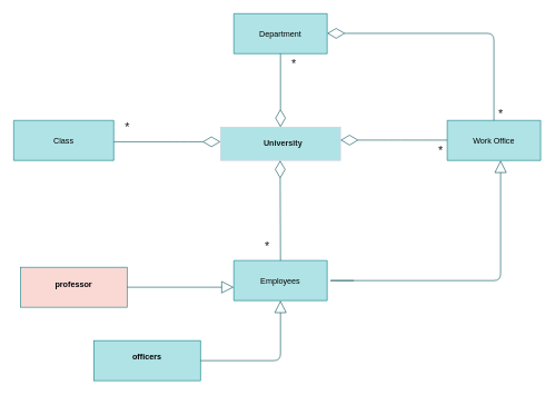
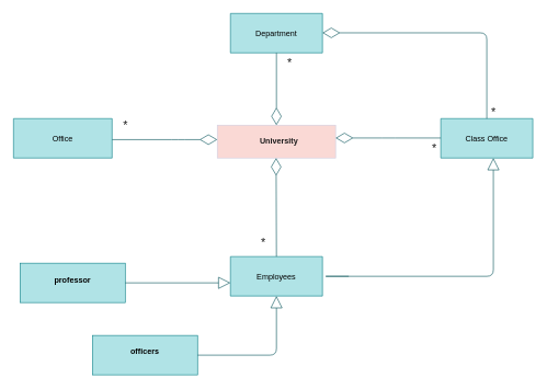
- <mxCell id="4" value="Class" style="swimlane;fontStyle=0;childLayout=stackLayout;horizontal=1;startSize=60;fillColor=#b0e3e6;horizontalStack=0;resizeParent=1;resizeParentMax=0;resizeLast=0;collapsible=1;marginBottom=0;rounded=0;sketch=0;strokeColor=#0e8088;" parent="1" vertex="1"><mxGeometry x="20" y="180" width="150" height="60" as="geometry" /></mxCell>
+ <mxCell id="4" value="Office" style="swimlane;fontStyle=0;childLayout=stackLayout;horizontal=1;startSize=60;fillColor=#b0e3e6;horizontalStack=0;resizeParent=1;resizeParentMax=0;resizeLast=0;collapsible=1;marginBottom=0;rounded=0;sketch=0;strokeColor=#0e8088;" parent="1" vertex="1"><mxGeometry x="20" y="180" width="150" height="60" as="geometry" /></mxCell>
- <mxCell id="3" value="Work Office" style="swimlane;fontStyle=0;childLayout=stackLayout;horizontal=1;startSize=60;horizontalStack=0;resizeParent=1;resizeParentMax=0;resizeLast=0;collapsible=1;marginBottom=0;rounded=0;sketch=0;fillColor=#b0e3e6;strokeColor=#0e8088;" parent="1" vertex="1"><mxGeometry x="670" y="180" width="140" height="60" as="geometry" /></mxCell>
+ <mxCell id="3" value="Class Office" style="swimlane;fontStyle=0;childLayout=stackLayout;horizontal=1;startSize=60;horizontalStack=0;resizeParent=1;resizeParentMax=0;resizeLast=0;collapsible=1;marginBottom=0;rounded=0;sketch=0;fillColor=#b0e3e6;strokeColor=#0e8088;" parent="1" vertex="1"><mxGeometry x="670" y="180" width="140" height="60" as="geometry" /></mxCell>
- <mxCell id="2" value="&lt;p style=&quot;margin: 0px ; margin-top: 4px ; text-align: center ; text-decoration: underline&quot;&gt;&lt;/p&gt;&lt;p style=&quot;text-align: center ; margin: 0px 0px 0px 8px&quot;&gt;&lt;b&gt;&lt;br&gt;&lt;/b&gt;&lt;/p&gt;&lt;p style=&quot;text-align: center ; margin: 0px 0px 0px 8px&quot;&gt;&lt;b&gt;University&lt;/b&gt;&lt;br&gt;&lt;/p&gt;&lt;p style=&quot;margin: 0px ; margin-left: 8px&quot;&gt;&lt;br&gt;&lt;/p&gt;" style="verticalAlign=top;align=left;overflow=fill;fontSize=12;fontFamily=Helvetica;html=1;fillColor=#b0e3e6;strokeColor=#D0CEE2;fontColor=#1A1A1A;" parent="1" vertex="1"><mxGeometry x="330" y="190" width="180" height="50" as="geometry" /></mxCell>
+ <mxCell id="2" value="&lt;p style=&quot;margin: 0px ; margin-top: 4px ; text-align: center ; text-decoration: underline&quot;&gt;&lt;/p&gt;&lt;p style=&quot;text-align: center ; margin: 0px 0px 0px 8px&quot;&gt;&lt;b&gt;&lt;br&gt;&lt;/b&gt;&lt;/p&gt;&lt;p style=&quot;text-align: center ; margin: 0px 0px 0px 8px&quot;&gt;&lt;b&gt;University&lt;/b&gt;&lt;br&gt;&lt;/p&gt;&lt;p style=&quot;margin: 0px ; margin-left: 8px&quot;&gt;&lt;br&gt;&lt;/p&gt;" style="verticalAlign=top;align=left;overflow=fill;fontSize=12;fontFamily=Helvetica;html=1;fillColor=#FAD9D5;strokeColor=#D0CEE2;fontColor=#1A1A1A;" parent="1" vertex="1"><mxGeometry x="330" y="190" width="180" height="50" as="geometry" /></mxCell>
- <mxCell id="10" value="&lt;p style=&quot;margin: 0px ; margin-top: 4px ; text-align: center&quot;&gt;&lt;/p&gt;&lt;div style=&quot;height: 2px&quot;&gt;&lt;/div&gt;&lt;div style=&quot;text-align: center&quot;&gt;&lt;span&gt;&lt;b&gt;&lt;br&gt;&lt;/b&gt;&lt;/span&gt;&lt;/div&gt;&lt;div style=&quot;text-align: center&quot;&gt;&lt;span&gt;&lt;b&gt;professor&lt;/b&gt;&lt;/span&gt;&lt;/div&gt;" style="verticalAlign=top;align=left;overflow=fill;fontSize=12;fontFamily=Helvetica;html=1;rounded=0;sketch=0;strokeColor=#0e8088;fillColor=#fad9d5;" parent="1" vertex="1"><mxGeometry x="30" y="400" width="160" height="60" as="geometry" /></mxCell>
+ <mxCell id="10" value="&lt;p style=&quot;margin: 0px ; margin-top: 4px ; text-align: center&quot;&gt;&lt;/p&gt;&lt;div style=&quot;height: 2px&quot;&gt;&lt;/div&gt;&lt;div style=&quot;text-align: center&quot;&gt;&lt;span&gt;&lt;b&gt;&lt;br&gt;&lt;/b&gt;&lt;/span&gt;&lt;/div&gt;&lt;div style=&quot;text-align: center&quot;&gt;&lt;span&gt;&lt;b&gt;professor&lt;/b&gt;&lt;/span&gt;&lt;/div&gt;" style="verticalAlign=top;align=left;overflow=fill;fontSize=12;fontFamily=Helvetica;html=1;rounded=0;sketch=0;strokeColor=#0e8088;fillColor=#b0e3e6;" parent="1" vertex="1"><mxGeometry x="30" y="400" width="160" height="60" as="geometry" /></mxCell>
